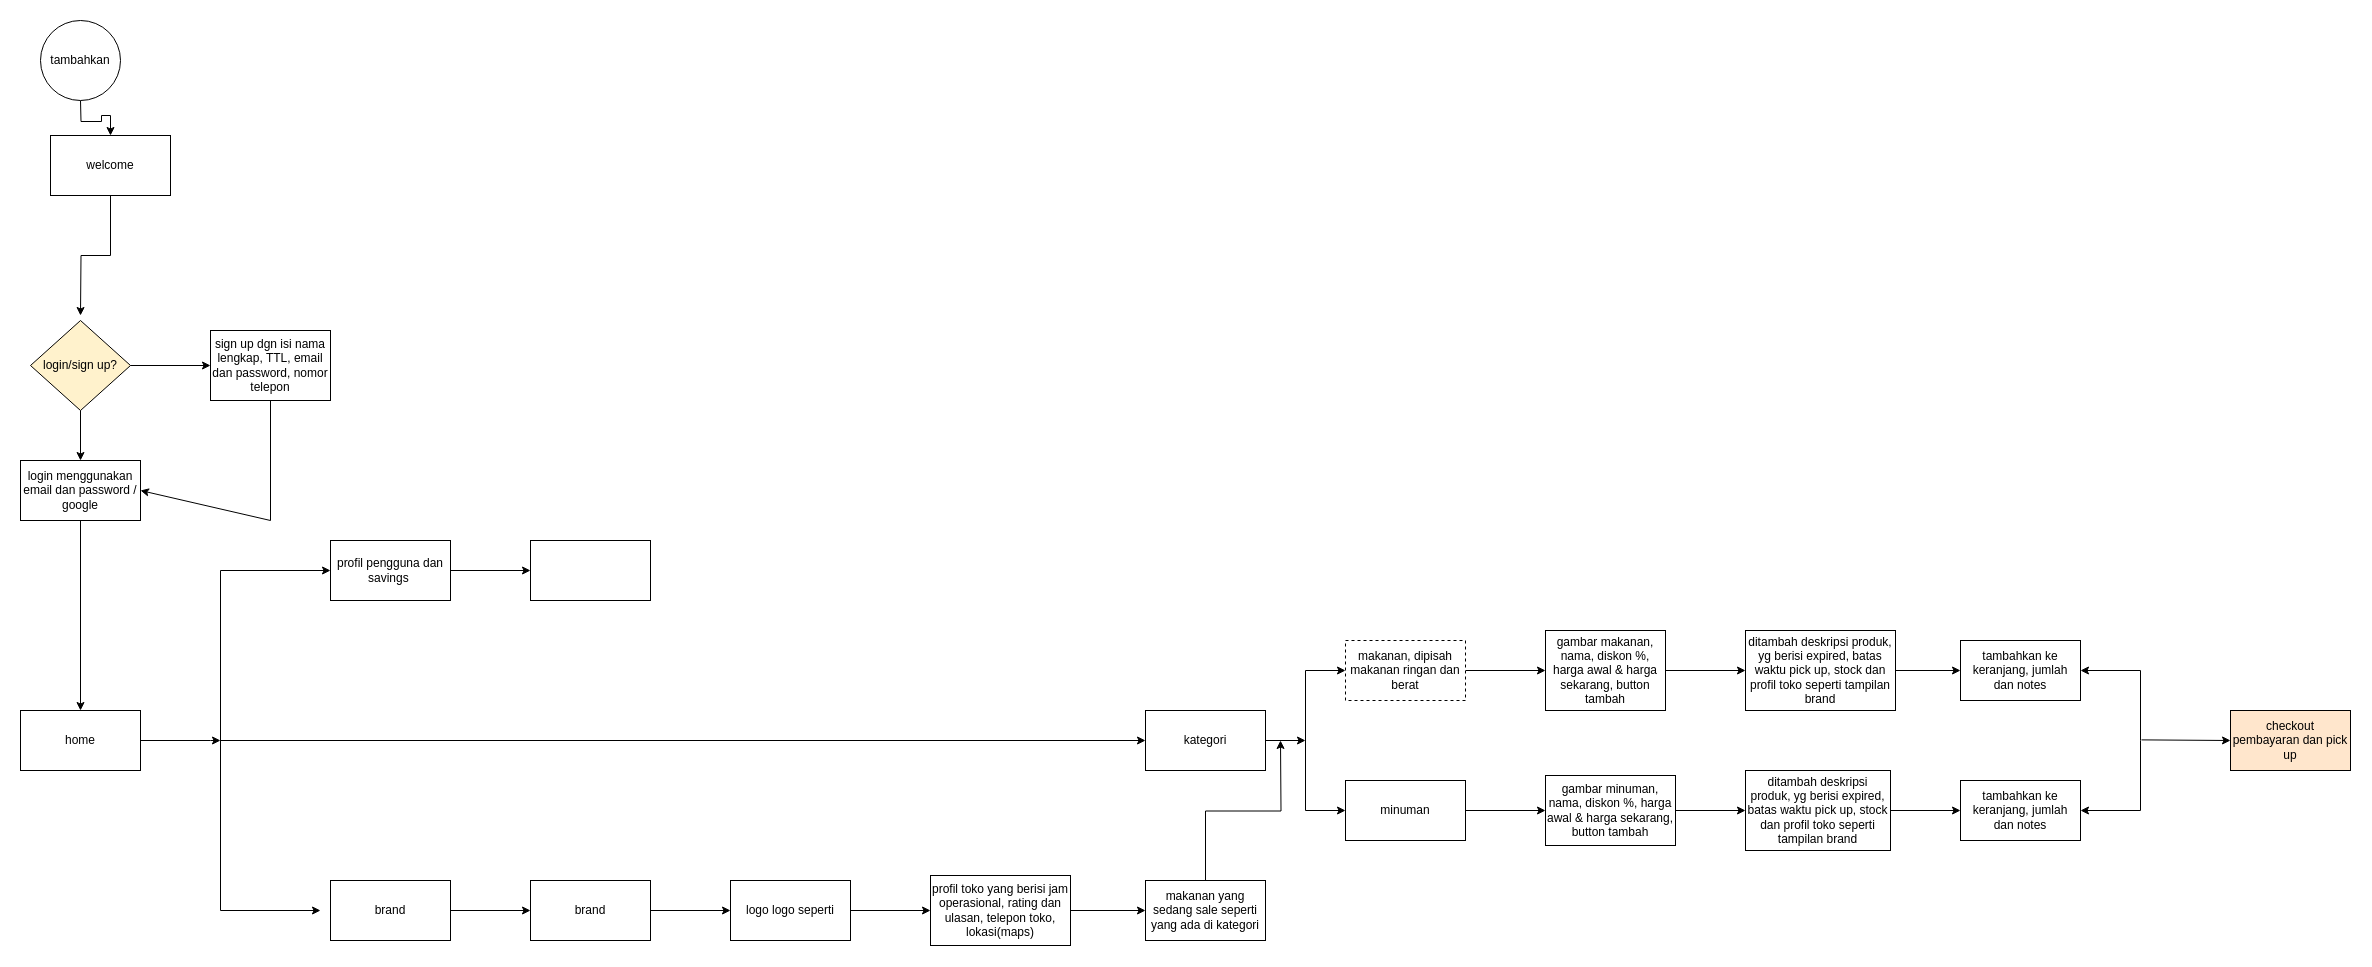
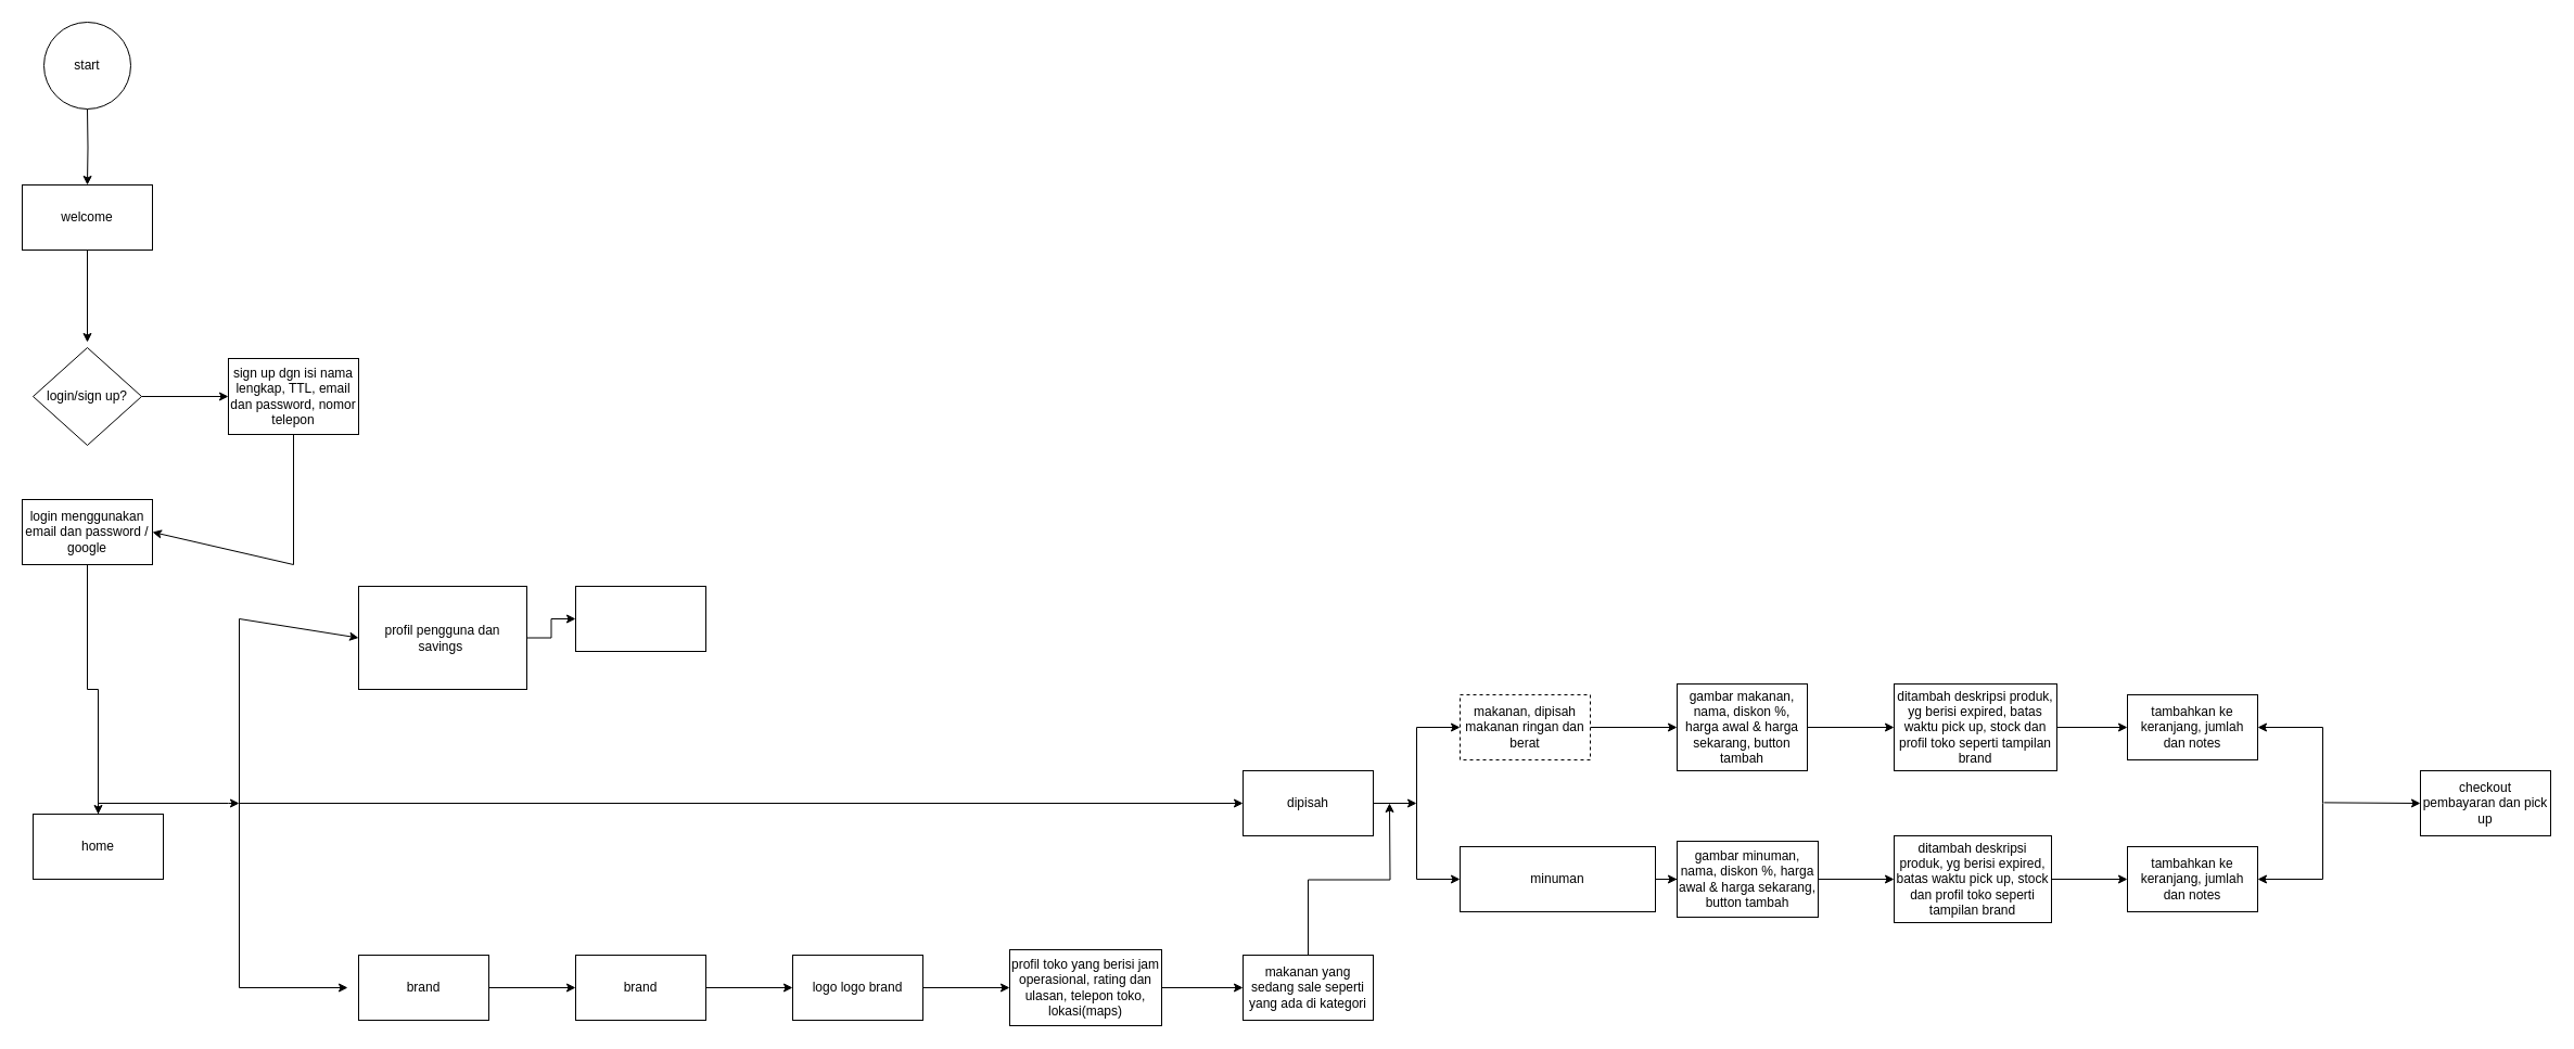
- <mxCell id="6" value="tambahkan" style="ellipse;whiteSpace=wrap;html=1;aspect=fixed;" vertex="1" parent="1"><mxGeometry x="40" y="20" width="80" height="80" as="geometry" /></mxCell>
+ <mxCell id="6" value="start" style="ellipse;whiteSpace=wrap;html=1;aspect=fixed;" vertex="1" parent="1"><mxGeometry x="40" y="20" width="80" height="80" as="geometry" /></mxCell>
- <mxCell id="4" value="welcome" style="whiteSpace=wrap;html=1;" vertex="1" parent="1"><mxGeometry x="50" y="135" width="120" height="60" as="geometry" /></mxCell>
+ <mxCell id="4" value="welcome" style="whiteSpace=wrap;html=1;" vertex="1" parent="1"><mxGeometry x="20" y="170" width="120" height="60" as="geometry" /></mxCell>
- <mxCell id="11" value="login/sign up?" style="rhombus;whiteSpace=wrap;html=1;fillColor=#fff2cc;" vertex="1" parent="1"><mxGeometry x="30" y="320" width="100" height="90" as="geometry" /></mxCell>
+ <mxCell id="11" value="login/sign up?" style="rhombus;whiteSpace=wrap;html=1;" vertex="1" parent="1"><mxGeometry x="30" y="320" width="100" height="90" as="geometry" /></mxCell>
- <mxCell id="12" value="" style="endArrow=classic;html=1;rounded=0;exitX=0.5;exitY=1;exitDx=0;exitDy=0;entryX=0.5;entryY=0;entryDx=0;entryDy=0;" edge="1" parent="1" source="11" target="8"><mxGeometry width="50" height="50" relative="1" as="geometry"><mxPoint x="110" y="430" as="sourcePoint" /><mxPoint x="80" y="560" as="targetPoint" /></mxGeometry></mxCell>
- <mxCell id="17" value="profil pengguna dan savings&amp;nbsp;" style="rounded=0;whiteSpace=wrap;html=1;" vertex="1" parent="1"><mxGeometry x="330" y="540" width="120" height="60" as="geometry" /></mxCell>
+ <mxCell id="17" value="profil pengguna dan savings&amp;nbsp;" style="rounded=0;whiteSpace=wrap;html=1;" vertex="1" parent="1"><mxGeometry x="330" y="540" width="155" height="95" as="geometry" /></mxCell>
- <mxCell id="10" value="home" style="whiteSpace=wrap;html=1;rounded=0;" vertex="1" parent="1"><mxGeometry x="20" y="710" width="120" height="60" as="geometry" /></mxCell>
+ <mxCell id="10" value="home" style="whiteSpace=wrap;html=1;rounded=0;" vertex="1" parent="1"><mxGeometry x="30" y="750" width="120" height="60" as="geometry" /></mxCell>
- <mxCell id="18" value="kategori" style="rounded=0;whiteSpace=wrap;html=1;" vertex="1" parent="1"><mxGeometry x="1145" y="710" width="120" height="60" as="geometry" /></mxCell>
+ <mxCell id="18" value="dipisah" style="rounded=0;whiteSpace=wrap;html=1;" vertex="1" parent="1"><mxGeometry x="1145" y="710" width="120" height="60" as="geometry" /></mxCell>
- <mxCell id="49" value="checkout pembayaran dan pick up" style="rounded=0;whiteSpace=wrap;html=1;fillColor=#ffe6cc;" vertex="1" parent="1"><mxGeometry x="2230" y="710" width="120" height="60" as="geometry" /></mxCell>
+ <mxCell id="49" value="checkout pembayaran dan pick up" style="rounded=0;whiteSpace=wrap;html=1;" vertex="1" parent="1"><mxGeometry x="2230" y="710" width="120" height="60" as="geometry" /></mxCell>
- <mxCell id="24" value="minuman" style="whiteSpace=wrap;html=1;rounded=0;" vertex="1" parent="1"><mxGeometry x="1345" y="780" width="120" height="60" as="geometry" /></mxCell>
+ <mxCell id="24" value="minuman" style="whiteSpace=wrap;html=1;rounded=0;" vertex="1" parent="1"><mxGeometry x="1345" y="780" width="180" height="60" as="geometry" /></mxCell>
- <mxCell id="42" value="logo logo seperti" style="rounded=0;whiteSpace=wrap;html=1;" vertex="1" parent="1"><mxGeometry x="730" y="880" width="120" height="60" as="geometry" /></mxCell>
+ <mxCell id="42" value="logo logo brand" style="rounded=0;whiteSpace=wrap;html=1;" vertex="1" parent="1"><mxGeometry x="730" y="880" width="120" height="60" as="geometry" /></mxCell>
